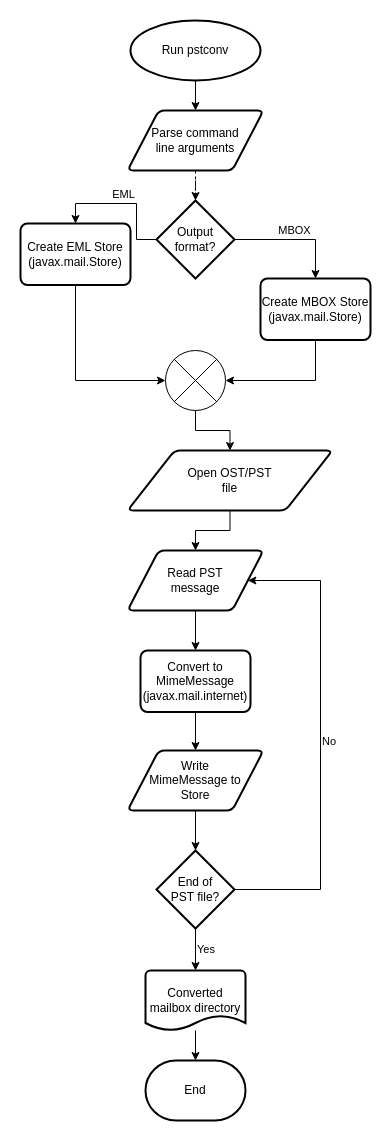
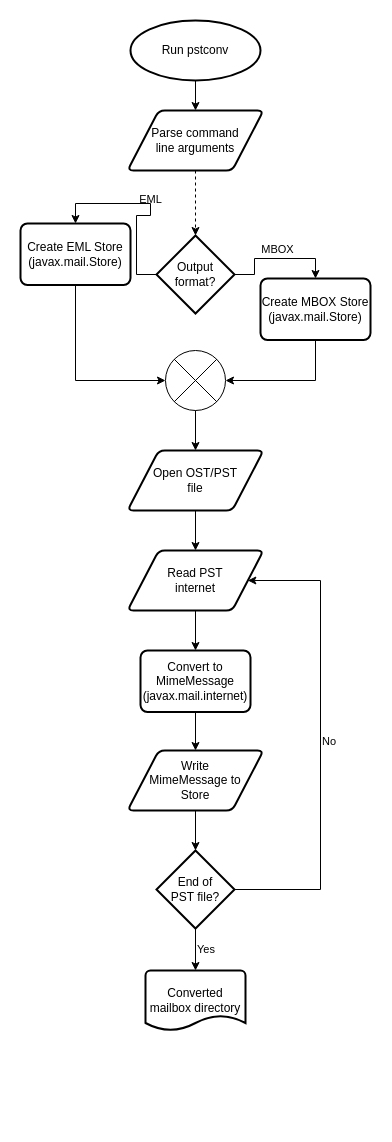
- <mxCell id="8" value="&lt;div&gt;Output&lt;/div&gt;&lt;div&gt;format?&lt;br&gt;&lt;/div&gt;" style="strokeWidth=2;html=1;shape=mxgraph.flowchart.decision;whiteSpace=wrap;fillColor=none;" vertex="1" parent="1"><mxGeometry x="156" y="200" width="78" height="78" as="geometry" /></mxCell>
+ <mxCell id="8" value="&lt;div&gt;Output&lt;/div&gt;&lt;div&gt;format?&lt;br&gt;&lt;/div&gt;" style="strokeWidth=2;html=1;shape=mxgraph.flowchart.decision;whiteSpace=wrap;fillColor=none;" vertex="1" parent="1"><mxGeometry x="156" y="235" width="78" height="78" as="geometry" /></mxCell>
- <mxCell id="16" value="&lt;div&gt;Open OST/PST &lt;br&gt;&lt;/div&gt;&lt;div&gt;file&lt;/div&gt;" style="shape=parallelogram;html=1;strokeWidth=2;perimeter=parallelogramPerimeter;whiteSpace=wrap;rounded=1;arcSize=12;size=0.23;fillColor=none;" vertex="1" parent="1"><mxGeometry x="127" y="450" width="205" height="60" as="geometry" /></mxCell>
+ <mxCell id="16" value="&lt;div&gt;Open OST/PST &lt;br&gt;&lt;/div&gt;&lt;div&gt;file&lt;/div&gt;" style="shape=parallelogram;html=1;strokeWidth=2;perimeter=parallelogramPerimeter;whiteSpace=wrap;rounded=1;arcSize=12;size=0.23;fillColor=none;" vertex="1" parent="1"><mxGeometry x="127" y="450" width="136" height="60" as="geometry" /></mxCell>
- <mxCell id="20" value="&lt;div&gt;Read PST&lt;/div&gt;&lt;div&gt;message&lt;br&gt;&lt;/div&gt;" style="shape=parallelogram;html=1;strokeWidth=2;perimeter=parallelogramPerimeter;whiteSpace=wrap;rounded=1;arcSize=12;size=0.23;fillColor=none;" vertex="1" parent="1"><mxGeometry x="127" y="550" width="136" height="60" as="geometry" /></mxCell>
+ <mxCell id="20" value="&lt;div&gt;Read PST&lt;/div&gt;&lt;div&gt;internet&lt;br&gt;&lt;/div&gt;" style="shape=parallelogram;html=1;strokeWidth=2;perimeter=parallelogramPerimeter;whiteSpace=wrap;rounded=1;arcSize=12;size=0.23;fillColor=none;" vertex="1" parent="1"><mxGeometry x="127" y="550" width="136" height="60" as="geometry" /></mxCell>
- <mxCell id="26" style="edgeStyle=orthogonalEdgeStyle;rounded=0;orthogonalLoop=1;jettySize=auto;html=1;entryX=0.5;entryY=0;entryDx=0;entryDy=0;entryPerimeter=0;" edge="1" parent="1" source="27" target="28"><mxGeometry relative="1" as="geometry" /></mxCell>
- <mxCell id="28" value="End" style="strokeWidth=2;html=1;shape=mxgraph.flowchart.terminator;whiteSpace=wrap;fillColor=none;" vertex="1" parent="1"><mxGeometry x="145" y="1060" width="100" height="60" as="geometry" /></mxCell>
